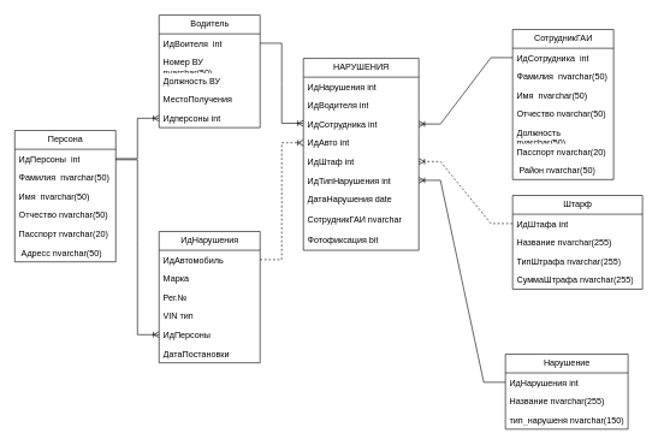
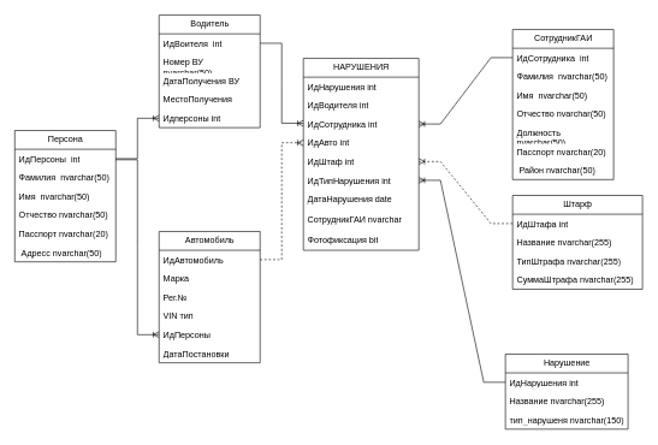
- <mxCell id="35" value="Должность ВУ" style="text;strokeColor=none;fillColor=none;align=left;verticalAlign=top;spacingLeft=4;spacingRight=4;overflow=hidden;rotatable=0;points=[[0,0.5],[1,0.5]];portConstraint=eastwest;whiteSpace=wrap;html=1;" vertex="1" parent="32"><mxGeometry y="78" width="140" height="26" as="geometry" /></mxCell>
+ <mxCell id="35" value="ДатаПолучения ВУ" style="text;strokeColor=none;fillColor=none;align=left;verticalAlign=top;spacingLeft=4;spacingRight=4;overflow=hidden;rotatable=0;points=[[0,0.5],[1,0.5]];portConstraint=eastwest;whiteSpace=wrap;html=1;" vertex="1" parent="32"><mxGeometry y="78" width="140" height="26" as="geometry" /></mxCell>
- <mxCell id="25" value="ИдНарушения" style="swimlane;fontStyle=0;childLayout=stackLayout;horizontal=1;startSize=26;fillColor=none;horizontalStack=0;resizeParent=1;resizeParentMax=0;resizeLast=0;collapsible=1;marginBottom=0;html=1;" vertex="1" parent="1"><mxGeometry x="220" y="320" width="140" height="182" as="geometry" /></mxCell>
+ <mxCell id="25" value="Автомобиль" style="swimlane;fontStyle=0;childLayout=stackLayout;horizontal=1;startSize=26;fillColor=none;horizontalStack=0;resizeParent=1;resizeParentMax=0;resizeLast=0;collapsible=1;marginBottom=0;html=1;" vertex="1" parent="1"><mxGeometry x="220" y="320" width="140" height="182" as="geometry" /></mxCell>
